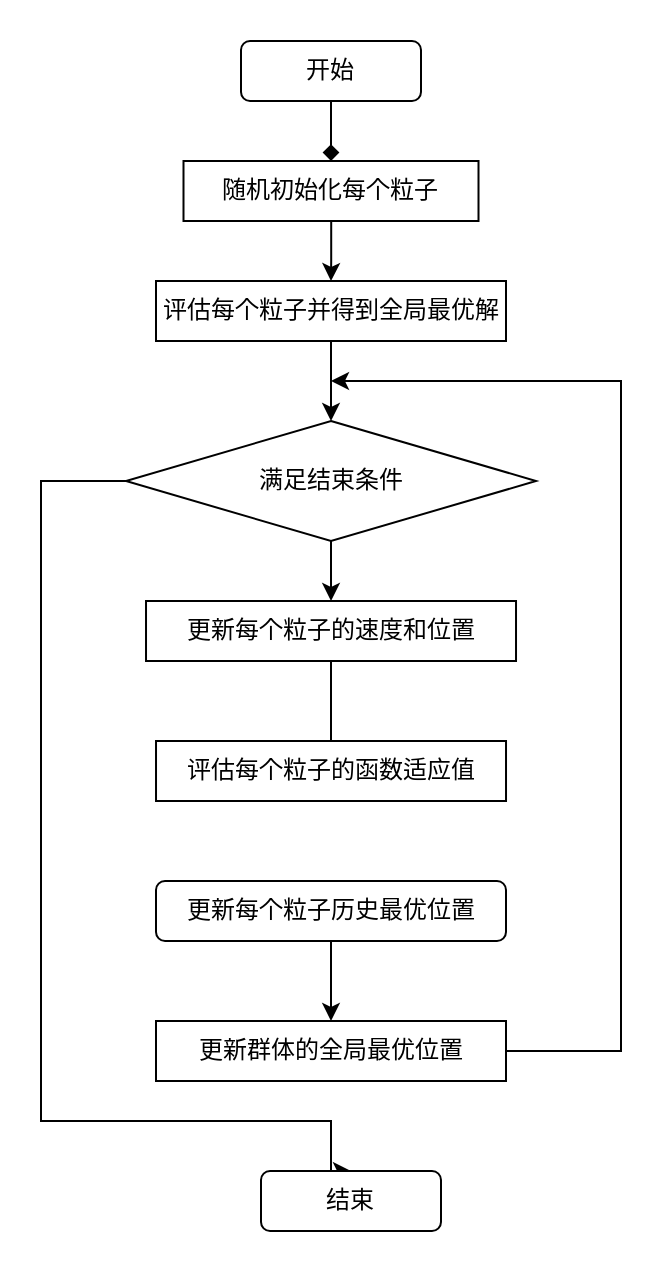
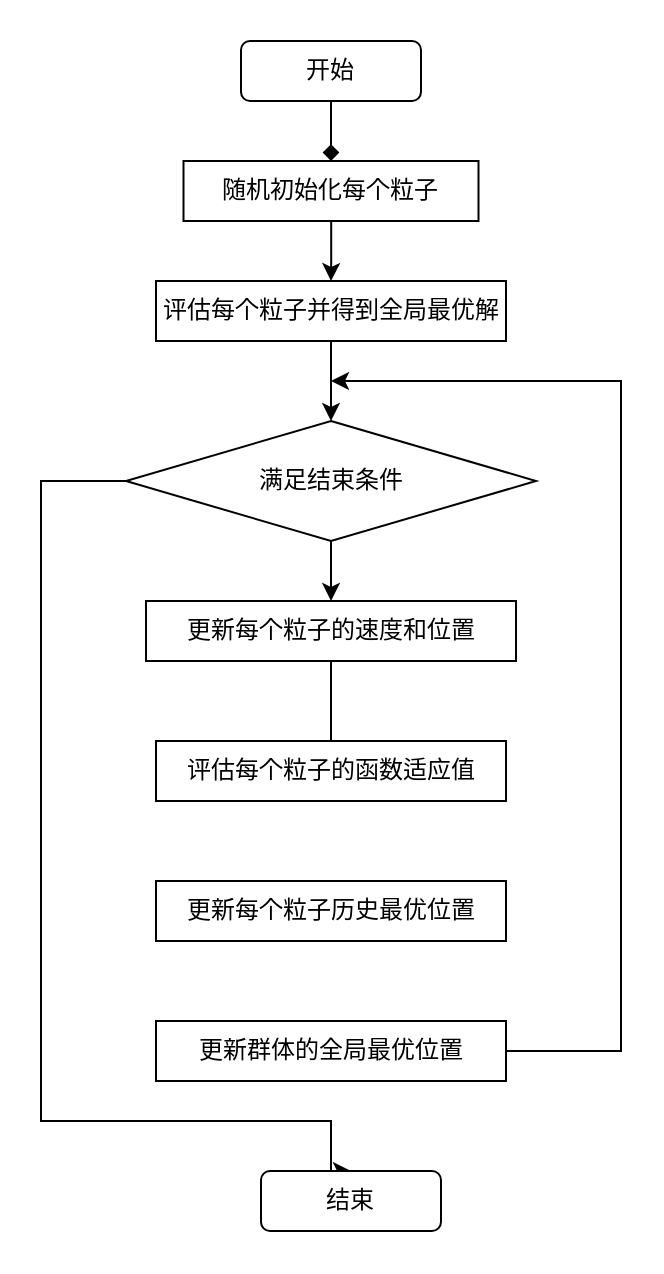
- <mxCell id="15" value="更新每个粒子历史最优位置" style="whiteSpace=wrap;html=1;rounded=1;" vertex="1" parent="1"><mxGeometry x="77.5" y="440" width="175" height="30" as="geometry" /></mxCell>
+ <mxCell id="15" value="更新每个粒子历史最优位置" style="whiteSpace=wrap;html=1;rounded=0;" vertex="1" parent="1"><mxGeometry x="77.5" y="440" width="175" height="30" as="geometry" /></mxCell>
- <mxCell id="14" value="" style="edgeStyle=orthogonalEdgeStyle;rounded=0;orthogonalLoop=1;jettySize=auto;html=1;" edge="1" parent="1" source="15" target="17"><mxGeometry relative="1" as="geometry" /></mxCell>
